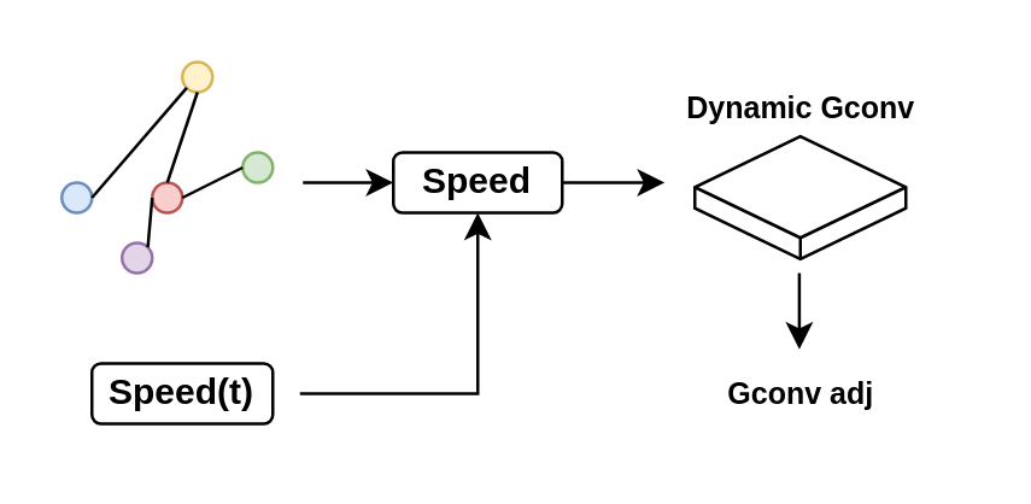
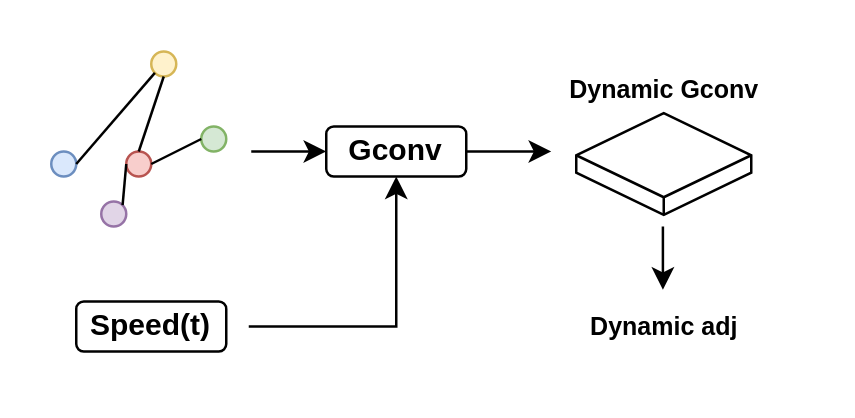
- <mxCell id="13" value="&lt;b&gt;Speed&lt;/b&gt;" style="rounded=1;whiteSpace=wrap;html=1;fontFamily=Helvetica;fontSize=12;fontColor=default;strokeColor=default;fillColor=default;" vertex="1" parent="1"><mxGeometry x="130" y="50" width="56" height="20" as="geometry" /></mxCell>
+ <mxCell id="13" value="&lt;b&gt;Gconv&lt;/b&gt;" style="rounded=1;whiteSpace=wrap;html=1;fontFamily=Helvetica;fontSize=12;fontColor=default;strokeColor=default;fillColor=default;" vertex="1" parent="1"><mxGeometry x="130" y="50" width="56" height="20" as="geometry" /></mxCell>
- <mxCell id="19" value="&lt;b&gt;Gconv adj&lt;/b&gt;" style="text;html=1;align=center;verticalAlign=middle;resizable=0;points=[];autosize=1;strokeColor=none;fillColor=none;fontSize=10;fontFamily=Helvetica;fontColor=default;" vertex="1" parent="1"><mxGeometry x="220" y="115" width="90" height="30" as="geometry" /></mxCell>
+ <mxCell id="19" value="&lt;b&gt;Dynamic adj&lt;/b&gt;" style="text;html=1;align=center;verticalAlign=middle;resizable=0;points=[];autosize=1;strokeColor=none;fillColor=none;fontSize=10;fontFamily=Helvetica;fontColor=default;" vertex="1" parent="1"><mxGeometry x="220" y="115" width="90" height="30" as="geometry" /></mxCell>
